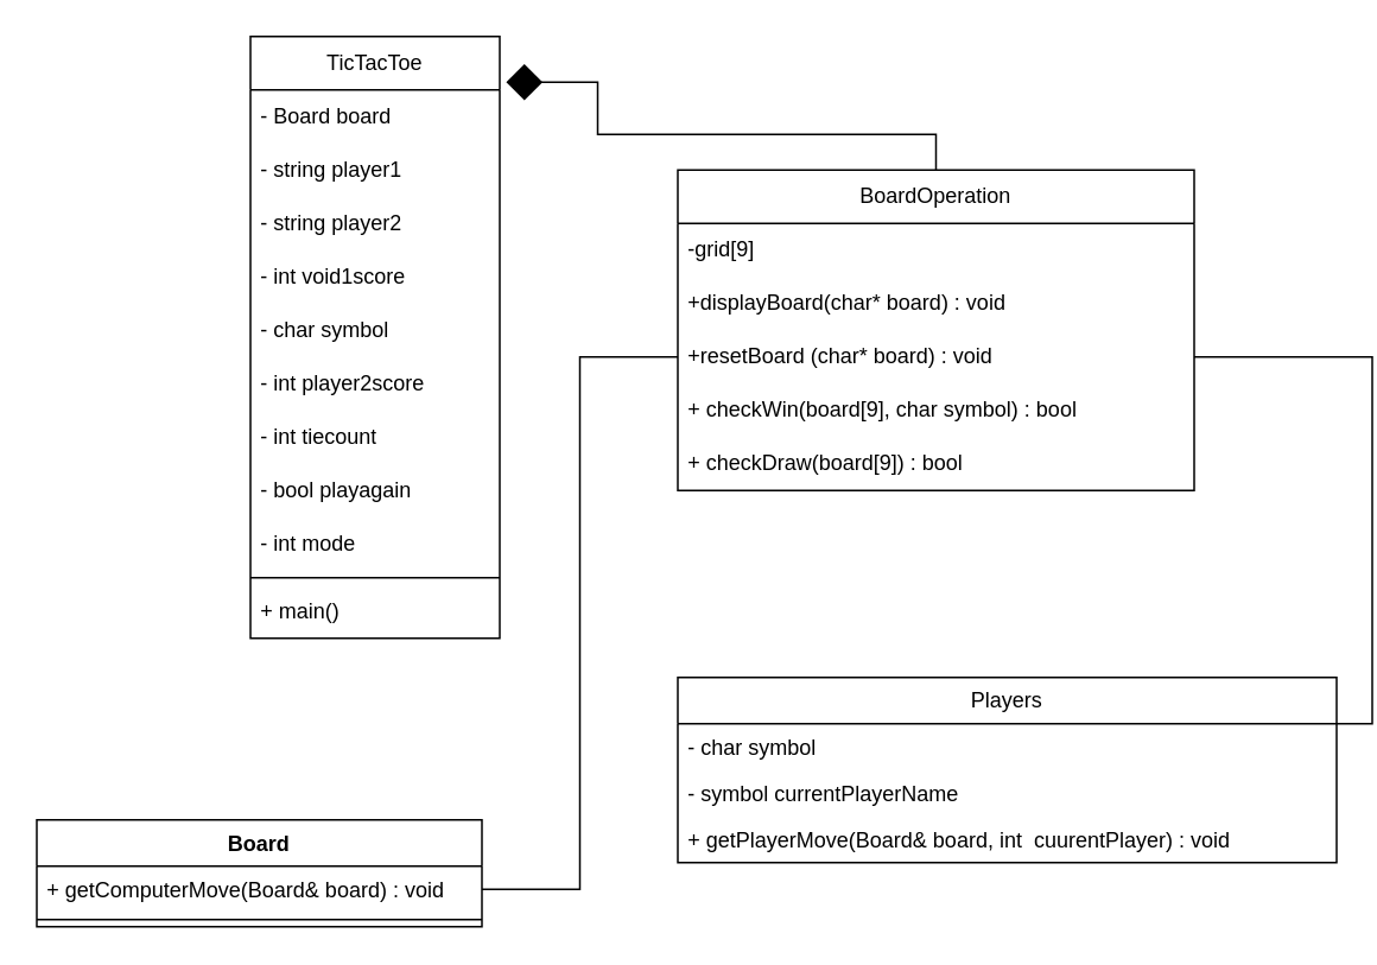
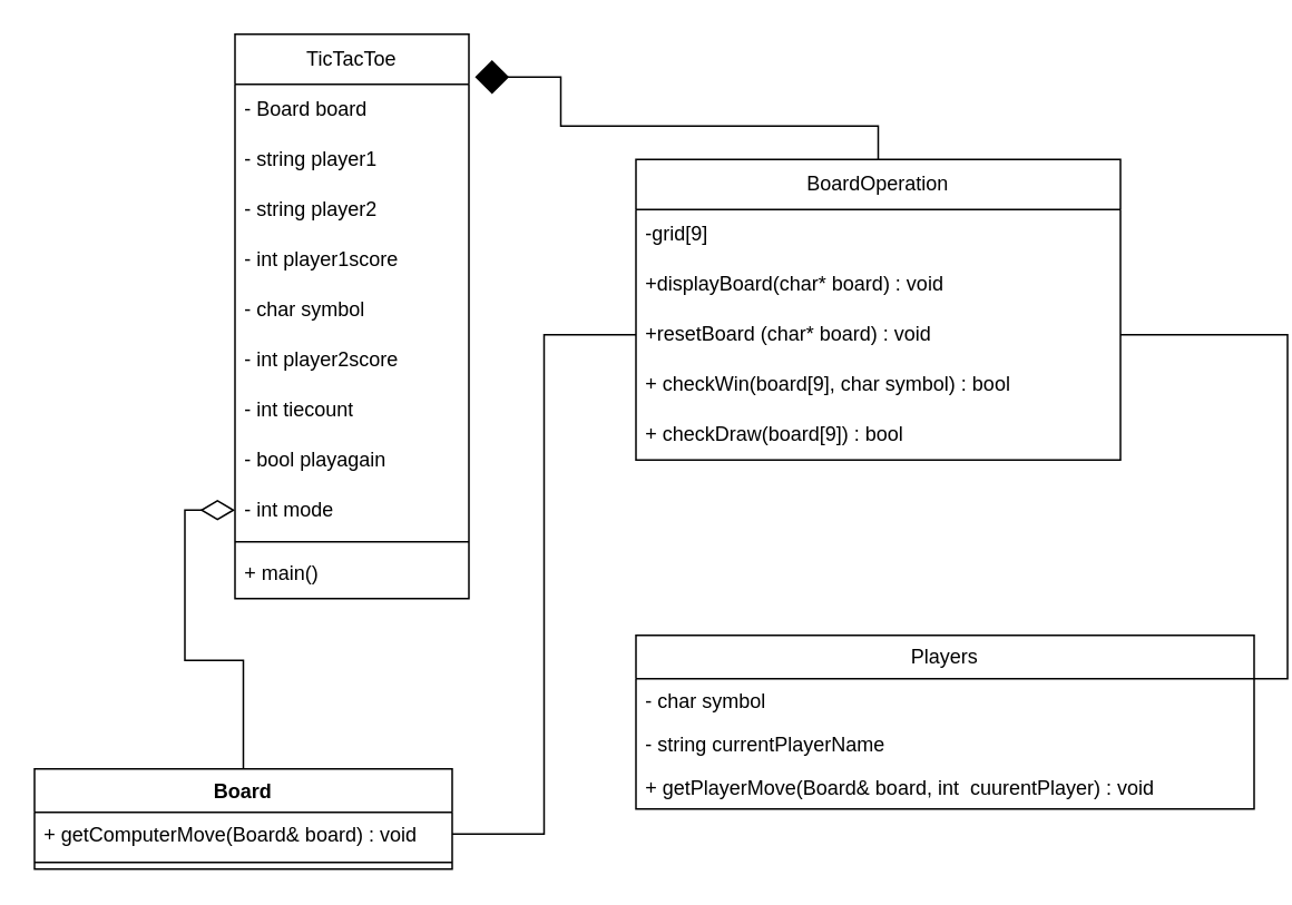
- <mxCell id="6" value="- int void1score" style="text;strokeColor=none;fillColor=none;align=left;verticalAlign=middle;spacingLeft=4;spacingRight=4;overflow=hidden;points=[[0,0.5],[1,0.5]];portConstraint=eastwest;rotatable=0;whiteSpace=wrap;html=1;" parent="2" vertex="1"><mxGeometry y="120" width="140" height="30" as="geometry" /></mxCell>
+ <mxCell id="6" value="- int player1score" style="text;strokeColor=none;fillColor=none;align=left;verticalAlign=middle;spacingLeft=4;spacingRight=4;overflow=hidden;points=[[0,0.5],[1,0.5]];portConstraint=eastwest;rotatable=0;whiteSpace=wrap;html=1;" parent="2" vertex="1"><mxGeometry y="120" width="140" height="30" as="geometry" /></mxCell>
+ <mxCell id="20" style="edgeStyle=orthogonalEdgeStyle;rounded=0;orthogonalLoop=1;jettySize=auto;html=1;exitX=0.5;exitY=0;exitDx=0;exitDy=0;entryX=0;entryY=0.5;entryDx=0;entryDy=0;startSize=18;endArrow=diamondThin;endFill=0;endSize=18;" edge="1" parent="1" source="21" target="11"><mxGeometry relative="1" as="geometry" /></mxCell>
- <mxCell id="27" value="- symbol currentPlayerName" style="text;strokeColor=none;fillColor=none;align=left;verticalAlign=top;spacingLeft=4;spacingRight=4;overflow=hidden;rotatable=0;points=[[0,0.5],[1,0.5]];portConstraint=eastwest;whiteSpace=wrap;html=1;" parent="25" vertex="1"><mxGeometry y="52" width="370" height="26" as="geometry" /></mxCell>
+ <mxCell id="27" value="- string currentPlayerName" style="text;strokeColor=none;fillColor=none;align=left;verticalAlign=top;spacingLeft=4;spacingRight=4;overflow=hidden;rotatable=0;points=[[0,0.5],[1,0.5]];portConstraint=eastwest;whiteSpace=wrap;html=1;" parent="25" vertex="1"><mxGeometry y="52" width="370" height="26" as="geometry" /></mxCell>
